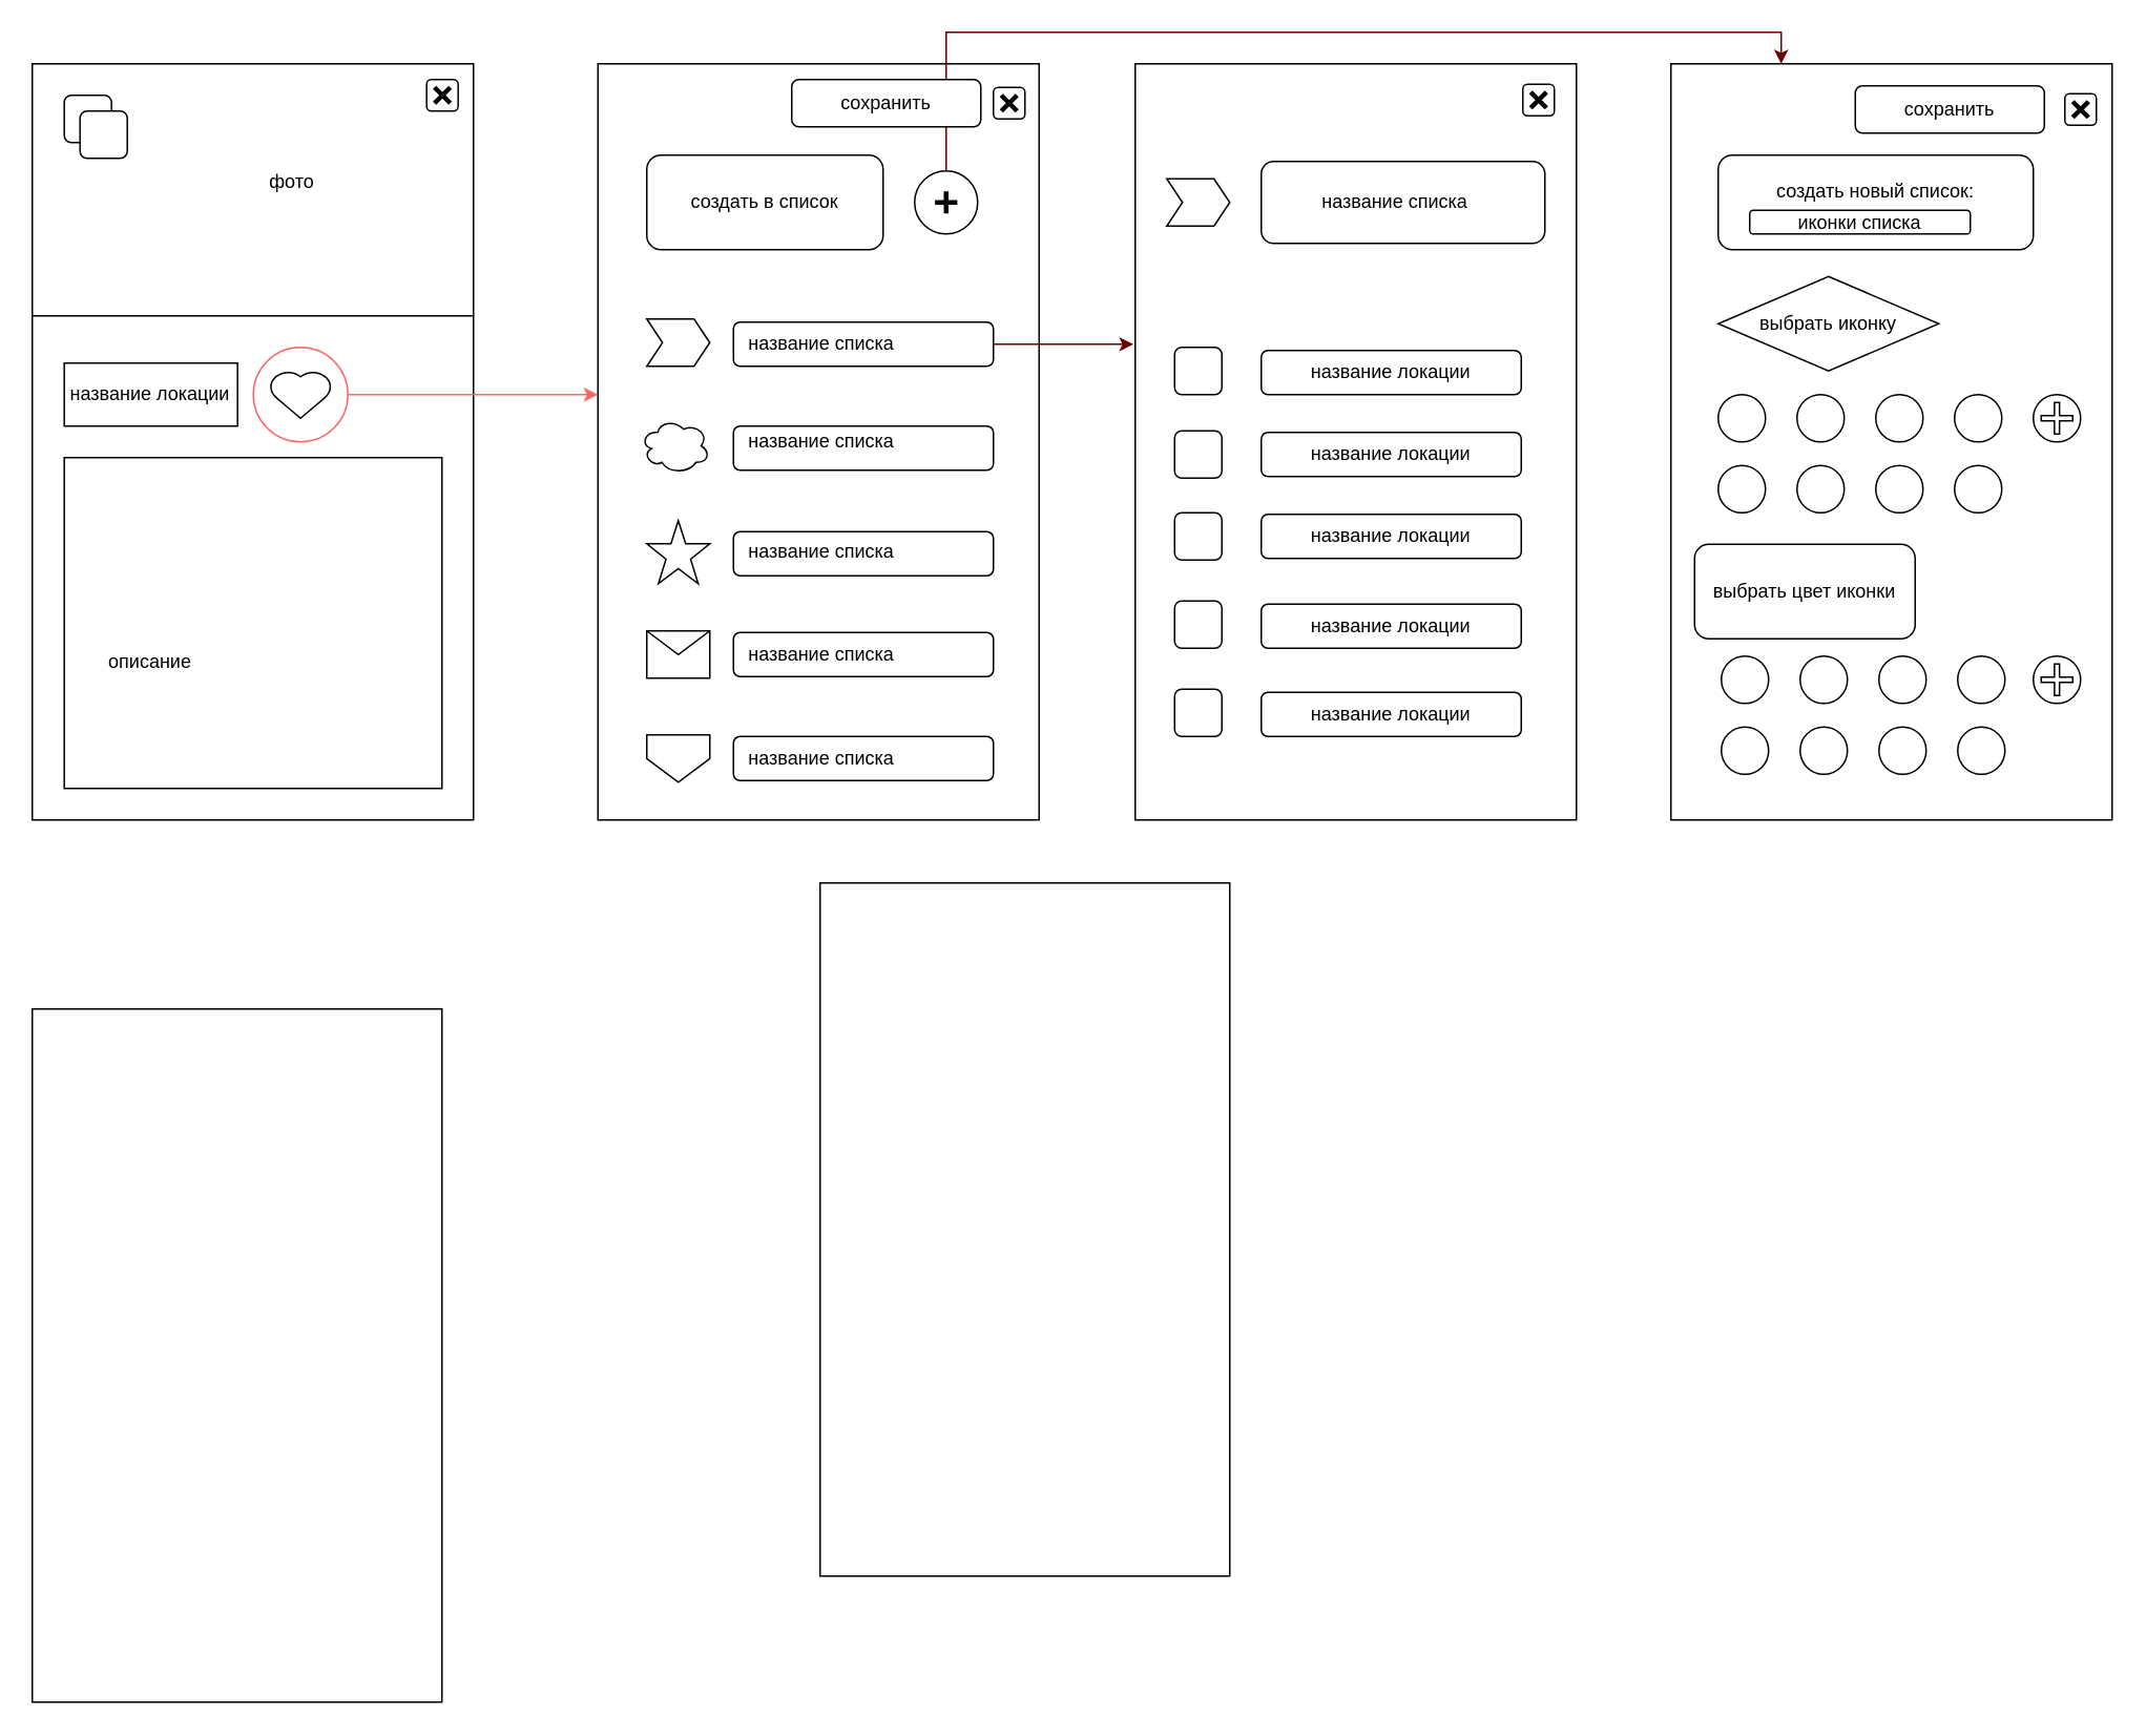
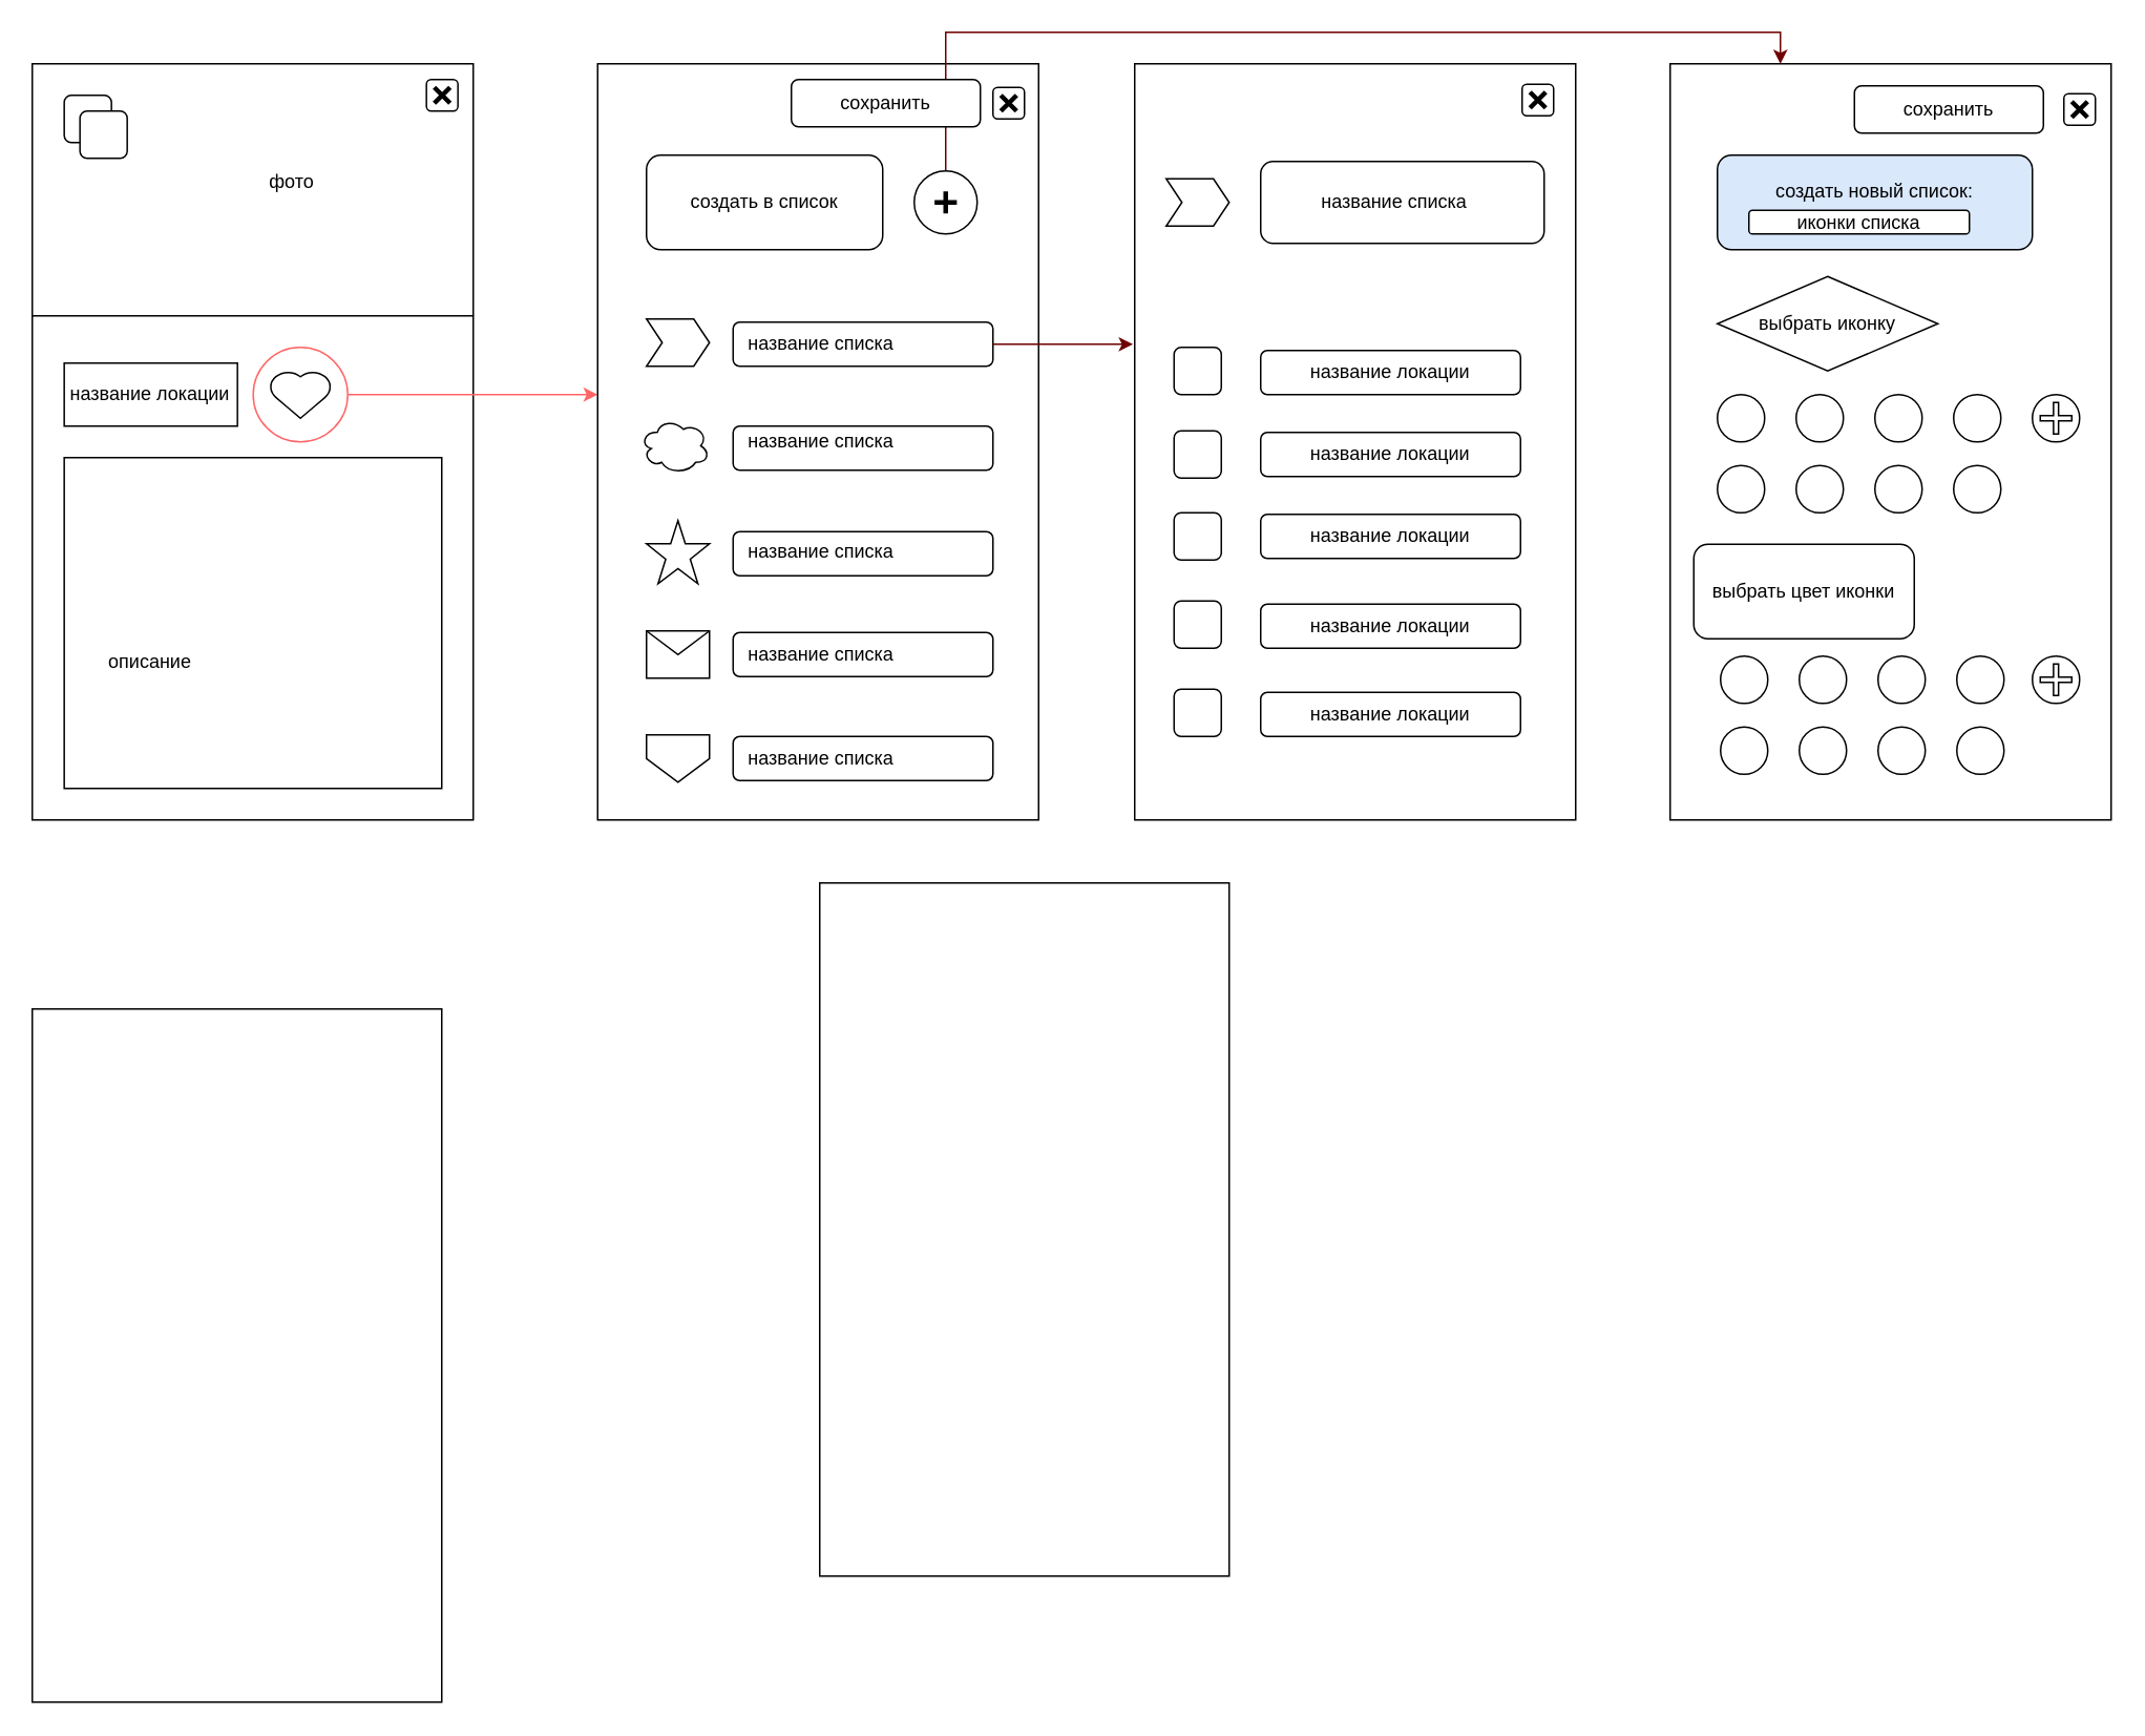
- <mxCell id="40" value="создать новый список:&lt;div&gt;&lt;br&gt;&lt;/div&gt;" style="rounded=1;whiteSpace=wrap;html=1;" vertex="1" parent="1"><mxGeometry x="1090" y="98" width="200" height="60" as="geometry" /></mxCell>
+ <mxCell id="40" value="создать новый список:&lt;div&gt;&lt;br&gt;&lt;/div&gt;" style="rounded=1;whiteSpace=wrap;html=1;fillColor=#dae8fc;" vertex="1" parent="1"><mxGeometry x="1090" y="98" width="200" height="60" as="geometry" /></mxCell>
